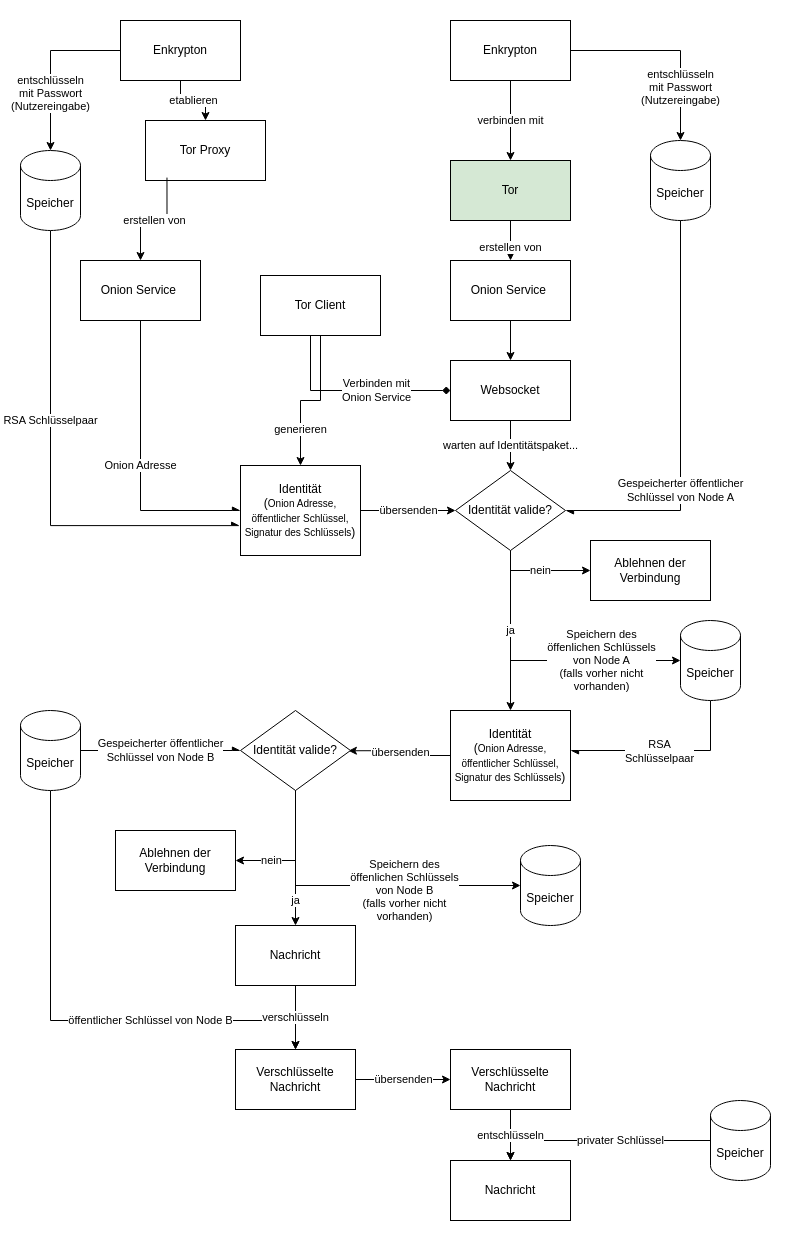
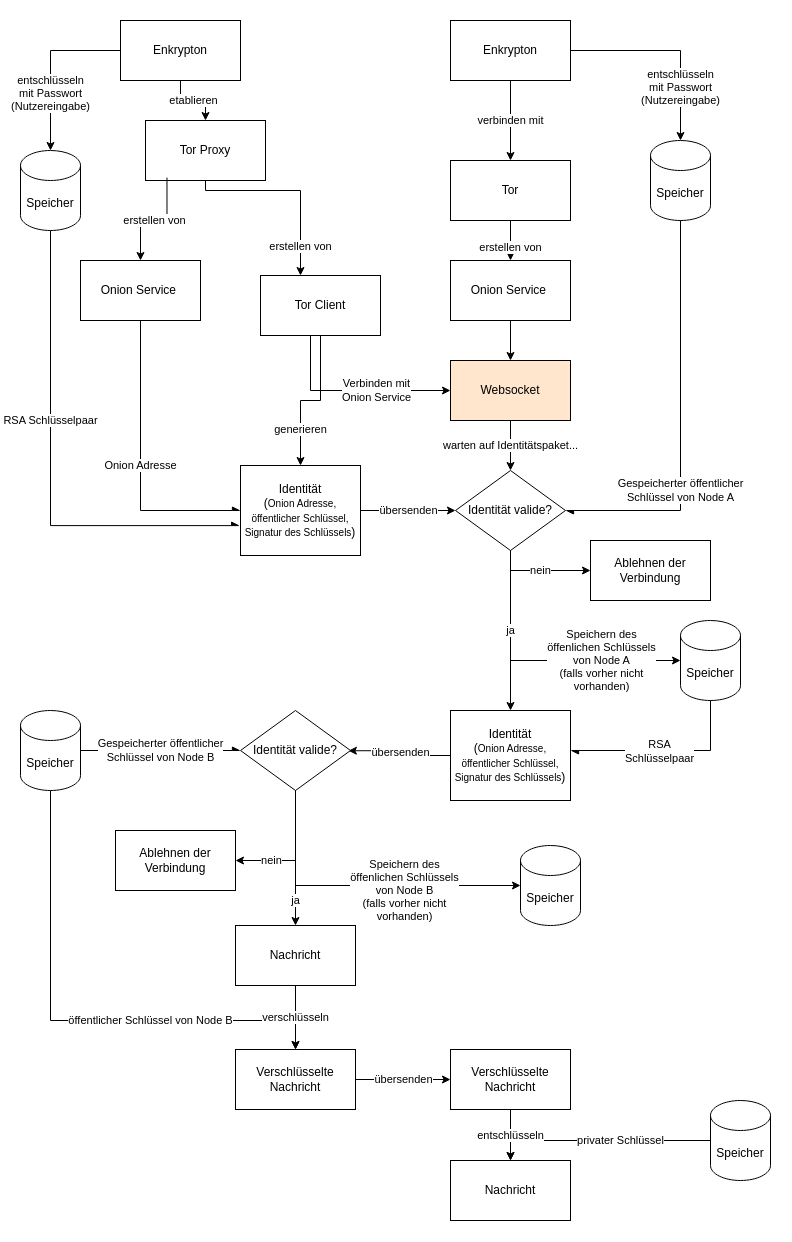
+ <mxCell id="7" value="erstellen von" style="edgeStyle=orthogonalEdgeStyle;rounded=0;orthogonalLoop=1;jettySize=auto;html=1;" parent="1" source="8" target="25" edge="1"><mxGeometry x="0.692" relative="1" as="geometry"><Array as="points"><mxPoint x="300" y="190" /></Array><mxPoint as="offset" /></mxGeometry></mxCell>
- <mxCell id="14" value="Tor" style="rounded=0;whiteSpace=wrap;html=1;fillColor=#d5e8d4;" parent="1" vertex="1"><mxGeometry x="450" y="160" width="120" height="60" as="geometry" /></mxCell>
+ <mxCell id="14" value="Tor" style="rounded=0;whiteSpace=wrap;html=1;" parent="1" vertex="1"><mxGeometry x="450" y="160" width="120" height="60" as="geometry" /></mxCell>
- <mxCell id="23" value="Verbinden mit&lt;br&gt;Onion Service" style="edgeStyle=orthogonalEdgeStyle;rounded=0;orthogonalLoop=1;jettySize=auto;html=1;entryX=0;entryY=0.5;entryDx=0;entryDy=0;endArrow=diamond;" parent="1" source="25" target="27" edge="1"><mxGeometry x="0.238" relative="1" as="geometry"><Array as="points"><mxPoint x="310" y="390" /></Array><mxPoint as="offset" /></mxGeometry></mxCell>
+ <mxCell id="23" value="Verbinden mit&lt;br&gt;Onion Service" style="edgeStyle=orthogonalEdgeStyle;rounded=0;orthogonalLoop=1;jettySize=auto;html=1;entryX=0;entryY=0.5;entryDx=0;entryDy=0;" parent="1" source="25" target="27" edge="1"><mxGeometry x="0.238" relative="1" as="geometry"><Array as="points"><mxPoint x="310" y="390" /></Array><mxPoint as="offset" /></mxGeometry></mxCell>
- <mxCell id="27" value="Websocket" style="rounded=0;whiteSpace=wrap;html=1;" parent="1" vertex="1"><mxGeometry x="450" y="360" width="120" height="60" as="geometry" /></mxCell>
+ <mxCell id="27" value="Websocket" style="rounded=0;whiteSpace=wrap;html=1;fillColor=#ffe6cc;" parent="1" vertex="1"><mxGeometry x="450" y="360" width="120" height="60" as="geometry" /></mxCell>
